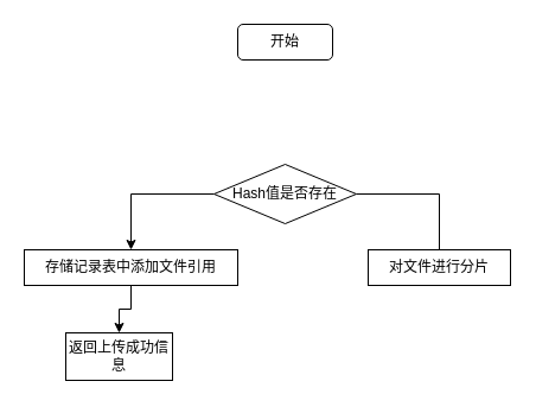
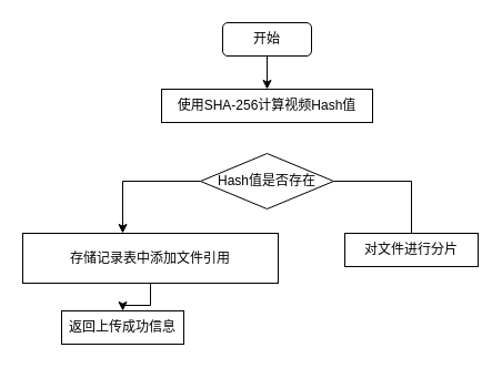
+ <mxCell id="2" style="edgeStyle=orthogonalEdgeStyle;rounded=0;orthogonalLoop=1;jettySize=auto;html=1;entryX=0.5;entryY=0;entryDx=0;entryDy=0;" edge="1" parent="1" source="3" target="4"><mxGeometry relative="1" as="geometry" /></mxCell>
+ <mxCell id="4" value="使用SHA-256计算视频Hash值" style="rounded=0;whiteSpace=wrap;html=1;" vertex="1" parent="1"><mxGeometry x="145" y="80" width="190" height="30" as="geometry" /></mxCell>
- <mxCell id="9" value="存储记录表中添加文件引用" style="rounded=0;whiteSpace=wrap;html=1;" vertex="1" parent="1"><mxGeometry x="20" y="210" width="180" height="30" as="geometry" /></mxCell>
+ <mxCell id="9" value="存储记录表中添加文件引用" style="rounded=0;whiteSpace=wrap;html=1;" vertex="1" parent="1"><mxGeometry x="20" y="210" width="230" height="45" as="geometry" /></mxCell>
- <mxCell id="10" value="返回上传成功信息" style="rounded=0;whiteSpace=wrap;html=1;" vertex="1" parent="1"><mxGeometry x="55" y="280" width="90" height="40" as="geometry" /></mxCell>
+ <mxCell id="10" value="返回上传成功信息" style="rounded=0;whiteSpace=wrap;html=1;" vertex="1" parent="1"><mxGeometry x="55" y="280" width="110" height="30" as="geometry" /></mxCell>
